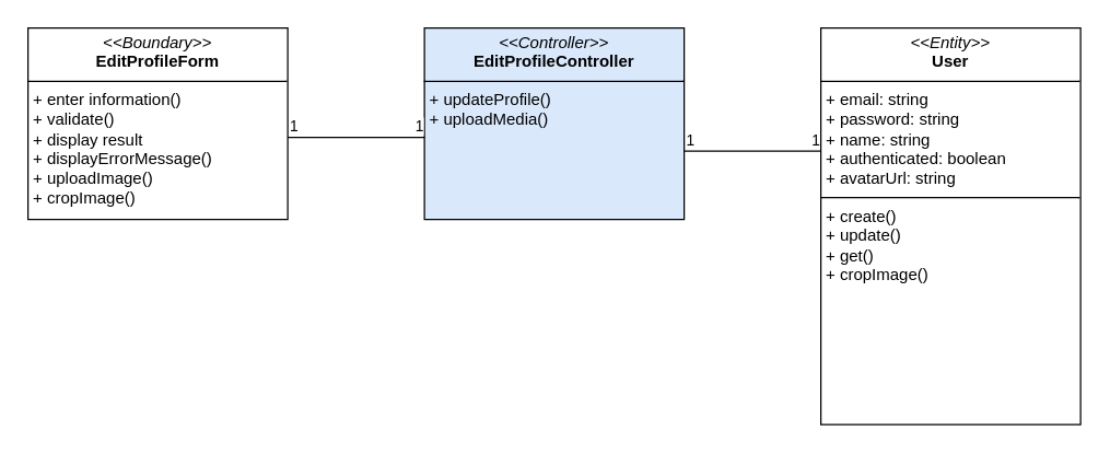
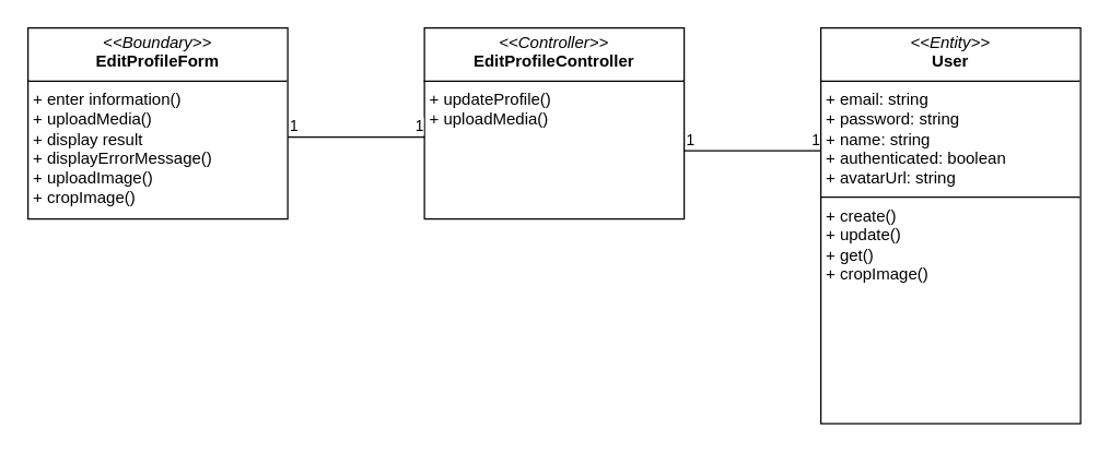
- <mxCell id="3" value="&lt;p style=&quot;margin:0px;margin-top:4px;text-align:center;&quot;&gt;&lt;i&gt;&amp;lt;&amp;lt;Boundary&amp;gt;&amp;gt;&lt;/i&gt;&lt;br&gt;&lt;b&gt;EditProfileForm&lt;/b&gt;&lt;/p&gt;&lt;hr size=&quot;1&quot; style=&quot;border-style:solid;&quot;&gt;&lt;p style=&quot;margin:0px;margin-left:4px;&quot;&gt;+ enter information()&lt;/p&gt;&lt;p style=&quot;margin:0px;margin-left:4px;&quot;&gt;+ validate()&lt;/p&gt;&lt;p style=&quot;margin:0px;margin-left:4px;&quot;&gt;+ display result&lt;/p&gt;&lt;p style=&quot;margin:0px;margin-left:4px;&quot;&gt;+ displayErrorMessage()&lt;/p&gt;&lt;p style=&quot;margin:0px;margin-left:4px;&quot;&gt;+ uploadImage()&lt;/p&gt;&lt;p style=&quot;margin:0px;margin-left:4px;&quot;&gt;+ cropImage()&lt;/p&gt;" style="verticalAlign=top;align=left;overflow=fill;html=1;whiteSpace=wrap;" vertex="1" parent="1"><mxGeometry x="20" y="20" width="190" height="140" as="geometry" /></mxCell>
+ <mxCell id="3" value="&lt;p style=&quot;margin:0px;margin-top:4px;text-align:center;&quot;&gt;&lt;i&gt;&amp;lt;&amp;lt;Boundary&amp;gt;&amp;gt;&lt;/i&gt;&lt;br&gt;&lt;b&gt;EditProfileForm&lt;/b&gt;&lt;/p&gt;&lt;hr size=&quot;1&quot; style=&quot;border-style:solid;&quot;&gt;&lt;p style=&quot;margin:0px;margin-left:4px;&quot;&gt;+ enter information()&lt;/p&gt;&lt;p style=&quot;margin:0px;margin-left:4px;&quot;&gt;+ uploadMedia()&lt;/p&gt;&lt;p style=&quot;margin:0px;margin-left:4px;&quot;&gt;+ display result&lt;/p&gt;&lt;p style=&quot;margin:0px;margin-left:4px;&quot;&gt;+ displayErrorMessage()&lt;/p&gt;&lt;p style=&quot;margin:0px;margin-left:4px;&quot;&gt;+ uploadImage()&lt;/p&gt;&lt;p style=&quot;margin:0px;margin-left:4px;&quot;&gt;+ cropImage()&lt;/p&gt;" style="verticalAlign=top;align=left;overflow=fill;html=1;whiteSpace=wrap;" vertex="1" parent="1"><mxGeometry x="20" y="20" width="190" height="140" as="geometry" /></mxCell>
- <mxCell id="4" value="&lt;p style=&quot;margin:0px;margin-top:4px;text-align:center;&quot;&gt;&lt;i&gt;&amp;lt;&amp;lt;Controller&amp;gt;&amp;gt;&lt;/i&gt;&lt;br&gt;&lt;b&gt;EditProfileController&lt;/b&gt;&lt;/p&gt;&lt;hr size=&quot;1&quot; style=&quot;border-style:solid;&quot;&gt;&lt;p style=&quot;margin:0px;margin-left:4px;&quot;&gt;+ updateProfile()&lt;br&gt;&lt;/p&gt;&lt;p style=&quot;margin:0px;margin-left:4px;&quot;&gt;+ uploadMedia()&lt;/p&gt;" style="verticalAlign=top;align=left;overflow=fill;html=1;whiteSpace=wrap;fillColor=#dae8fc;" vertex="1" parent="1"><mxGeometry x="310" y="20" width="190" height="140" as="geometry" /></mxCell>
+ <mxCell id="4" value="&lt;p style=&quot;margin:0px;margin-top:4px;text-align:center;&quot;&gt;&lt;i&gt;&amp;lt;&amp;lt;Controller&amp;gt;&amp;gt;&lt;/i&gt;&lt;br&gt;&lt;b&gt;EditProfileController&lt;/b&gt;&lt;/p&gt;&lt;hr size=&quot;1&quot; style=&quot;border-style:solid;&quot;&gt;&lt;p style=&quot;margin:0px;margin-left:4px;&quot;&gt;+ updateProfile()&lt;br&gt;&lt;/p&gt;&lt;p style=&quot;margin:0px;margin-left:4px;&quot;&gt;+ uploadMedia()&lt;/p&gt;" style="verticalAlign=top;align=left;overflow=fill;html=1;whiteSpace=wrap;" vertex="1" parent="1"><mxGeometry x="310" y="20" width="190" height="140" as="geometry" /></mxCell>
